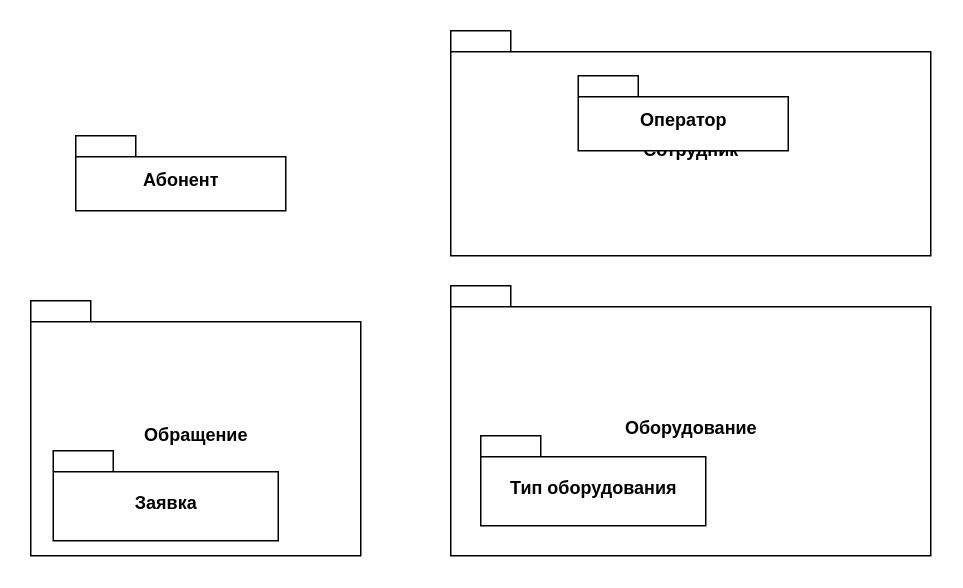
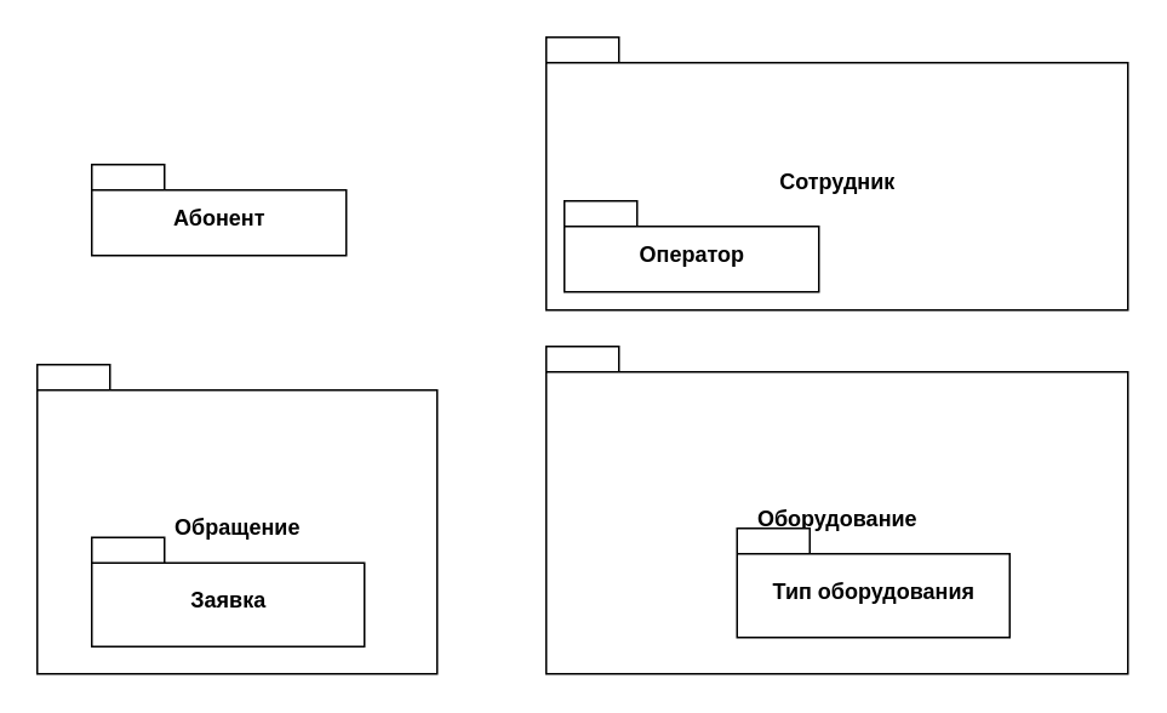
- <mxCell id="8" value="Оператор" style="shape=folder;fontStyle=1;spacingTop=10;tabWidth=40;tabHeight=14;tabPosition=left;html=1;" vertex="1" parent="6"><mxGeometry x="85" y="30" width="140" height="50" as="geometry" /></mxCell>
+ <mxCell id="8" value="Оператор" style="shape=folder;fontStyle=1;spacingTop=10;tabWidth=40;tabHeight=14;tabPosition=left;html=1;" vertex="1" parent="6"><mxGeometry x="10" y="90" width="140" height="50" as="geometry" /></mxCell>
- <mxCell id="5" value="Тип оборудования" style="shape=folder;fontStyle=1;spacingTop=10;tabWidth=40;tabHeight=14;tabPosition=left;html=1;" vertex="1" parent="3"><mxGeometry x="20" y="100" width="150" height="60" as="geometry" /></mxCell>
+ <mxCell id="5" value="Тип оборудования" style="shape=folder;fontStyle=1;spacingTop=10;tabWidth=40;tabHeight=14;tabPosition=left;html=1;" vertex="1" parent="3"><mxGeometry x="105" y="100" width="150" height="60" as="geometry" /></mxCell>
- <mxCell id="11" value="Заявка" style="shape=folder;fontStyle=1;spacingTop=10;tabWidth=40;tabHeight=14;tabPosition=left;html=1;" vertex="1" parent="9"><mxGeometry x="15" y="100" width="150" height="60" as="geometry" /></mxCell>
+ <mxCell id="11" value="Заявка" style="shape=folder;fontStyle=1;spacingTop=10;tabWidth=40;tabHeight=14;tabPosition=left;html=1;" vertex="1" parent="9"><mxGeometry x="30" y="95" width="150" height="60" as="geometry" /></mxCell>
